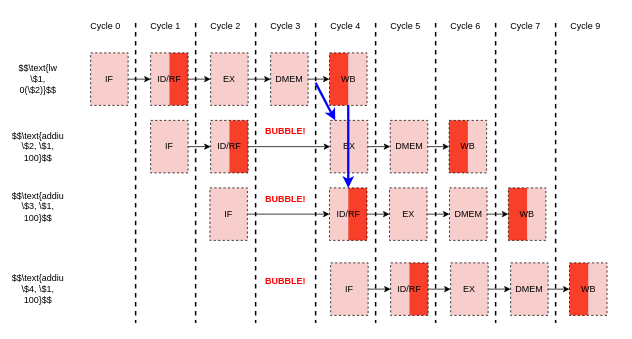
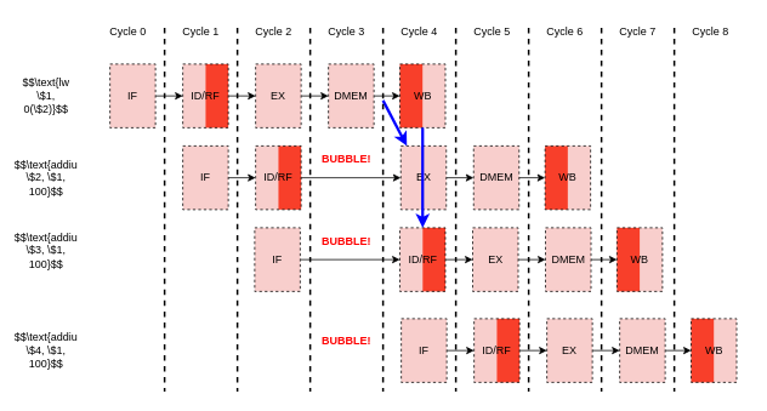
- <mxCell id="87" value="Cycle 9" style="text;html=1;strokeColor=none;fillColor=none;align=center;verticalAlign=middle;whiteSpace=wrap;rounded=0;strokeWidth=4;" vertex="1" parent="1"><mxGeometry x="740" y="20" width="80" height="30" as="geometry" /></mxCell>
+ <mxCell id="87" value="Cycle 8" style="text;html=1;strokeColor=none;fillColor=none;align=center;verticalAlign=middle;whiteSpace=wrap;rounded=0;strokeWidth=4;" vertex="1" parent="1"><mxGeometry x="740" y="20" width="80" height="30" as="geometry" /></mxCell>
